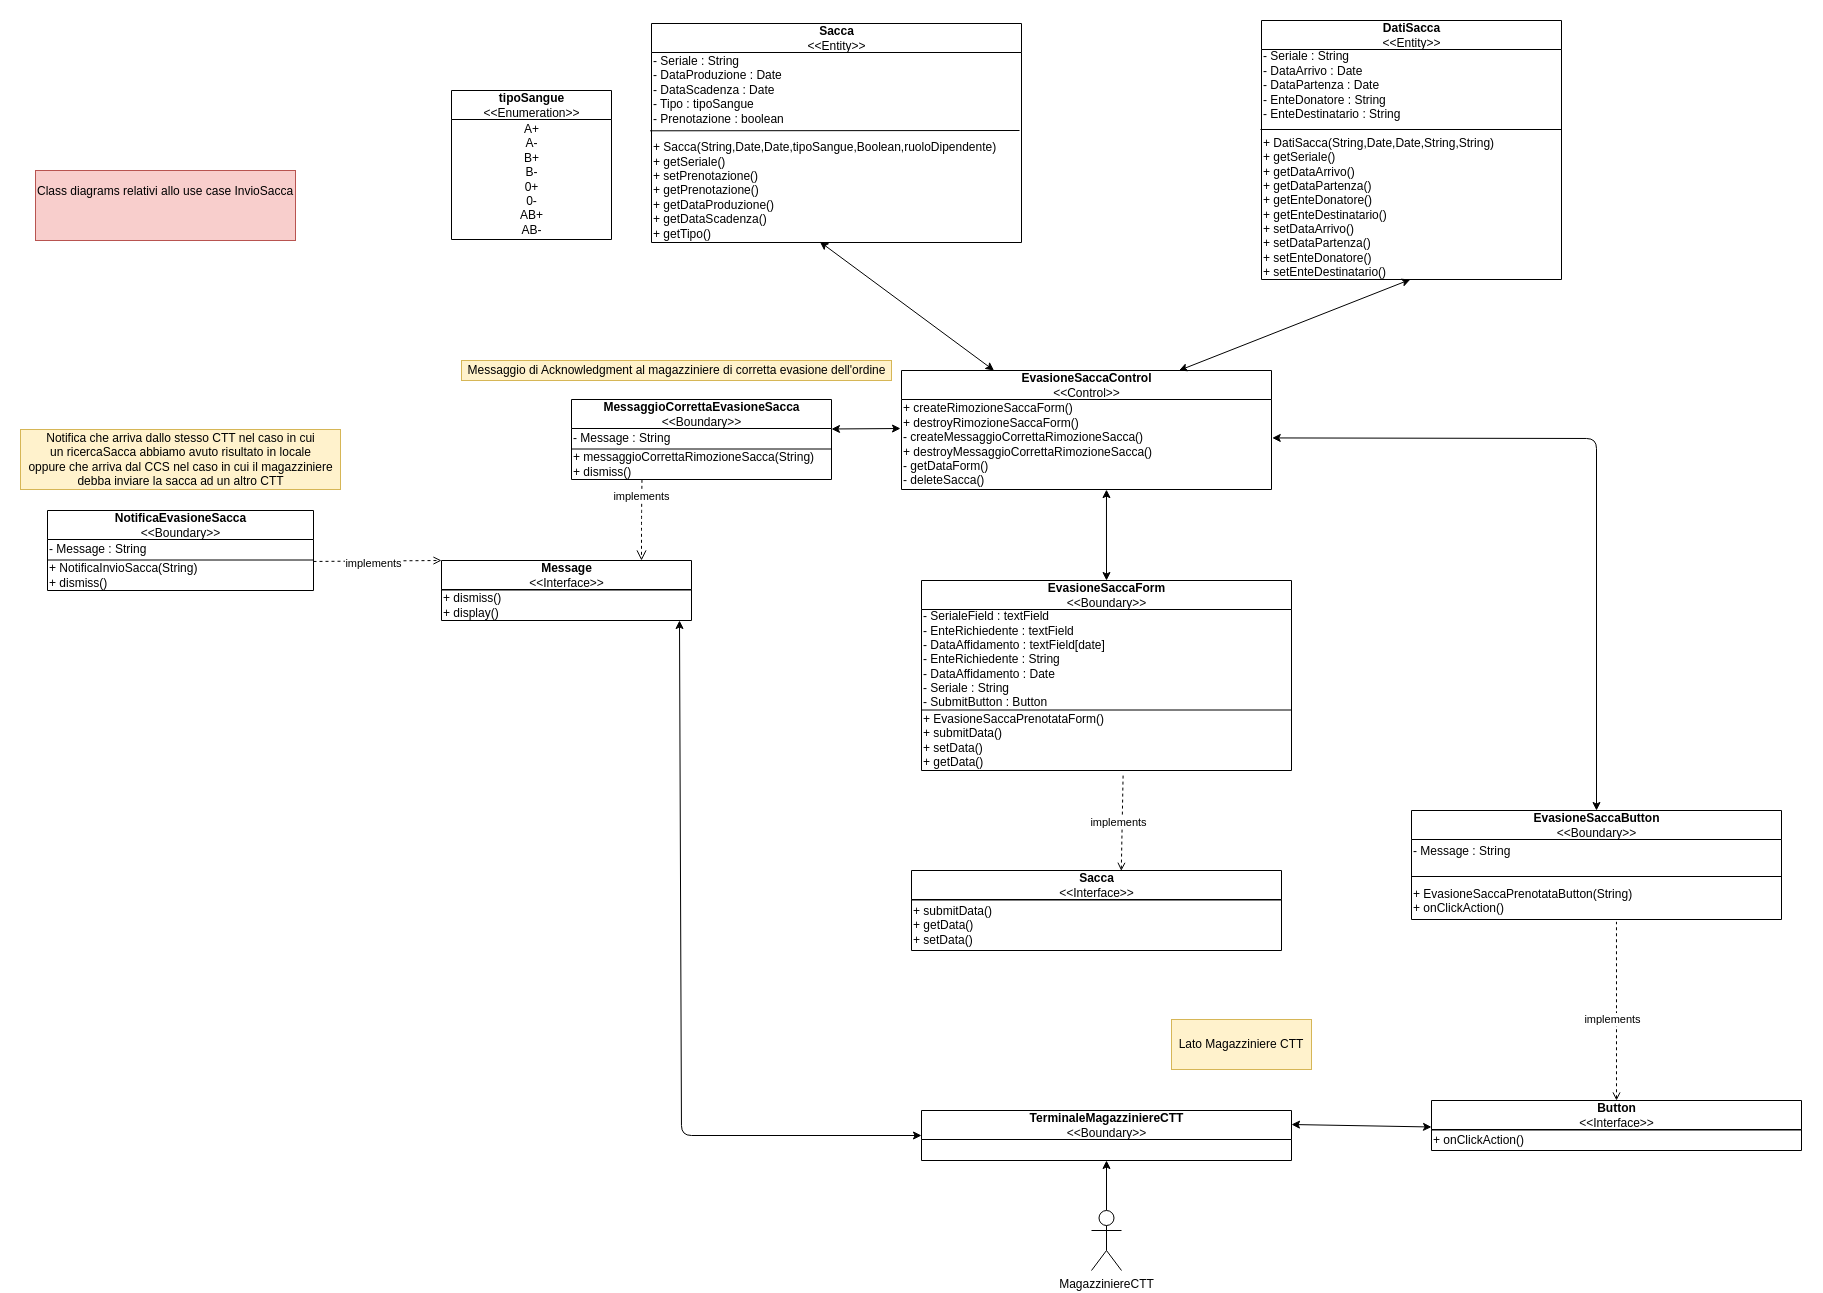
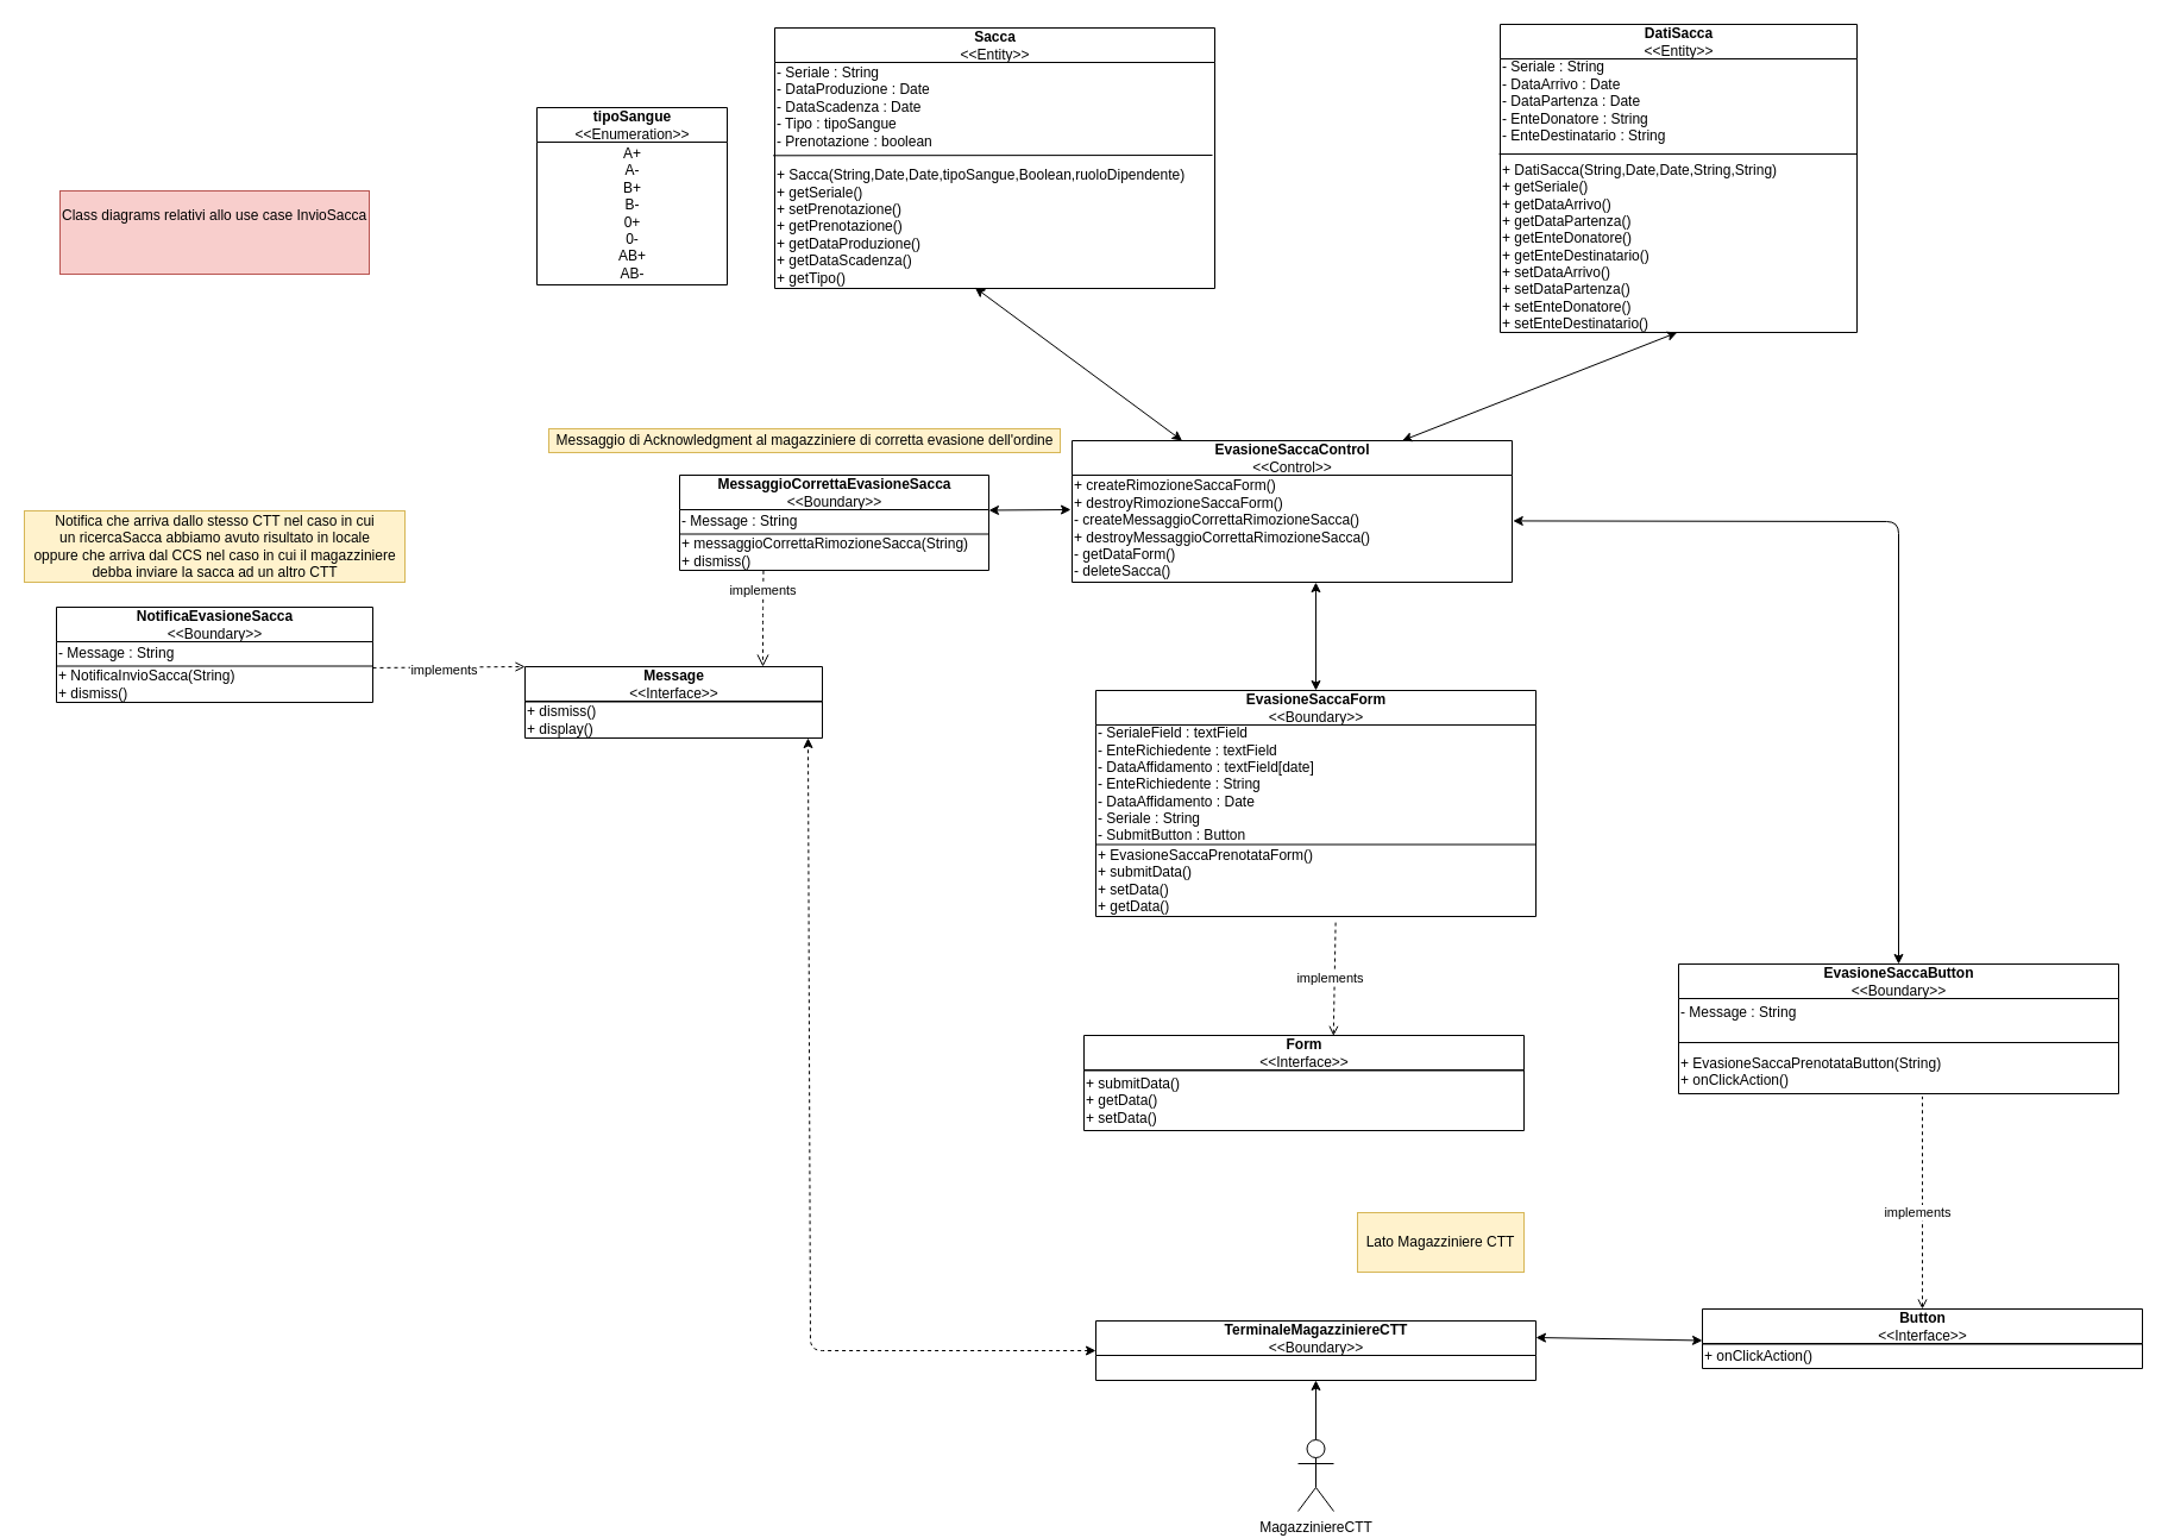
- <mxCell id="6" value="Class diagrams relativi allo use case InvioSacca&lt;br&gt;&lt;br&gt;&amp;nbsp;" style="text;html=1;strokeColor=#b85450;fillColor=#f8cecc;align=left;verticalAlign=middle;whiteSpace=wrap;rounded=0;" parent="1" vertex="1"><mxGeometry x="35" y="170" width="260" height="70" as="geometry" /></mxCell>
+ <mxCell id="6" value="Class diagrams relativi allo use case InvioSacca&lt;br&gt;&lt;br&gt;&amp;nbsp;" style="text;html=1;strokeColor=#b85450;fillColor=#f8cecc;align=left;verticalAlign=middle;whiteSpace=wrap;rounded=0;" parent="1" vertex="1"><mxGeometry x="50" y="160" width="260" height="70" as="geometry" /></mxCell>
- <mxCell id="22" value="Sacca&lt;br&gt;&lt;span style=&quot;font-weight: 400&quot;&gt;&amp;lt;&amp;lt;Interface&amp;gt;&amp;gt;&lt;/span&gt;" style="swimlane;fontStyle=1;align=center;verticalAlign=middle;childLayout=stackLayout;horizontal=1;startSize=29;horizontalStack=0;resizeParent=1;resizeParentMax=0;resizeLast=0;collapsible=0;marginBottom=0;html=1;" parent="1" vertex="1"><mxGeometry x="911" y="870" width="370" height="80" as="geometry" /></mxCell>
+ <mxCell id="22" value="Form&lt;br&gt;&lt;span style=&quot;font-weight: 400&quot;&gt;&amp;lt;&amp;lt;Interface&amp;gt;&amp;gt;&lt;/span&gt;" style="swimlane;fontStyle=1;align=center;verticalAlign=middle;childLayout=stackLayout;horizontal=1;startSize=29;horizontalStack=0;resizeParent=1;resizeParentMax=0;resizeLast=0;collapsible=0;marginBottom=0;html=1;" parent="1" vertex="1"><mxGeometry x="911" y="870" width="370" height="80" as="geometry" /></mxCell>
- <mxCell id="36" value="" style="endArrow=classic;startArrow=classic;html=1;exitX=0;exitY=0.5;exitDx=0;exitDy=0;entryX=0.952;entryY=1;entryDx=0;entryDy=0;entryPerimeter=0;" parent="1" source="14" target="35" edge="1"><mxGeometry width="50" height="50" relative="1" as="geometry"><mxPoint x="891" y="900" as="sourcePoint" /><mxPoint x="671" y="620" as="targetPoint" /><Array as="points"><mxPoint x="681" y="1135" /></Array></mxGeometry></mxCell>
+ <mxCell id="36" value="" style="endArrow=classic;startArrow=classic;html=1;exitX=0;exitY=0.5;exitDx=0;exitDy=0;entryX=0.952;entryY=1;entryDx=0;entryDy=0;entryPerimeter=0;dashed=1;" parent="1" source="14" target="35" edge="1"><mxGeometry width="50" height="50" relative="1" as="geometry"><mxPoint x="891" y="900" as="sourcePoint" /><mxPoint x="671" y="620" as="targetPoint" /><Array as="points"><mxPoint x="681" y="1135" /></Array></mxGeometry></mxCell>
- <mxCell id="42" value="Lato Magazziniere CTT" style="text;html=1;strokeColor=#d6b656;fillColor=#fff2cc;align=center;verticalAlign=middle;whiteSpace=wrap;rounded=0;" parent="1" vertex="1"><mxGeometry x="1171" y="1019" width="140" height="50" as="geometry" /></mxCell>
+ <mxCell id="42" value="Lato Magazziniere CTT" style="text;html=1;strokeColor=#d6b656;fillColor=#fff2cc;align=center;verticalAlign=middle;whiteSpace=wrap;rounded=0;" parent="1" vertex="1"><mxGeometry x="1141" y="1019" width="140" height="50" as="geometry" /></mxCell>
